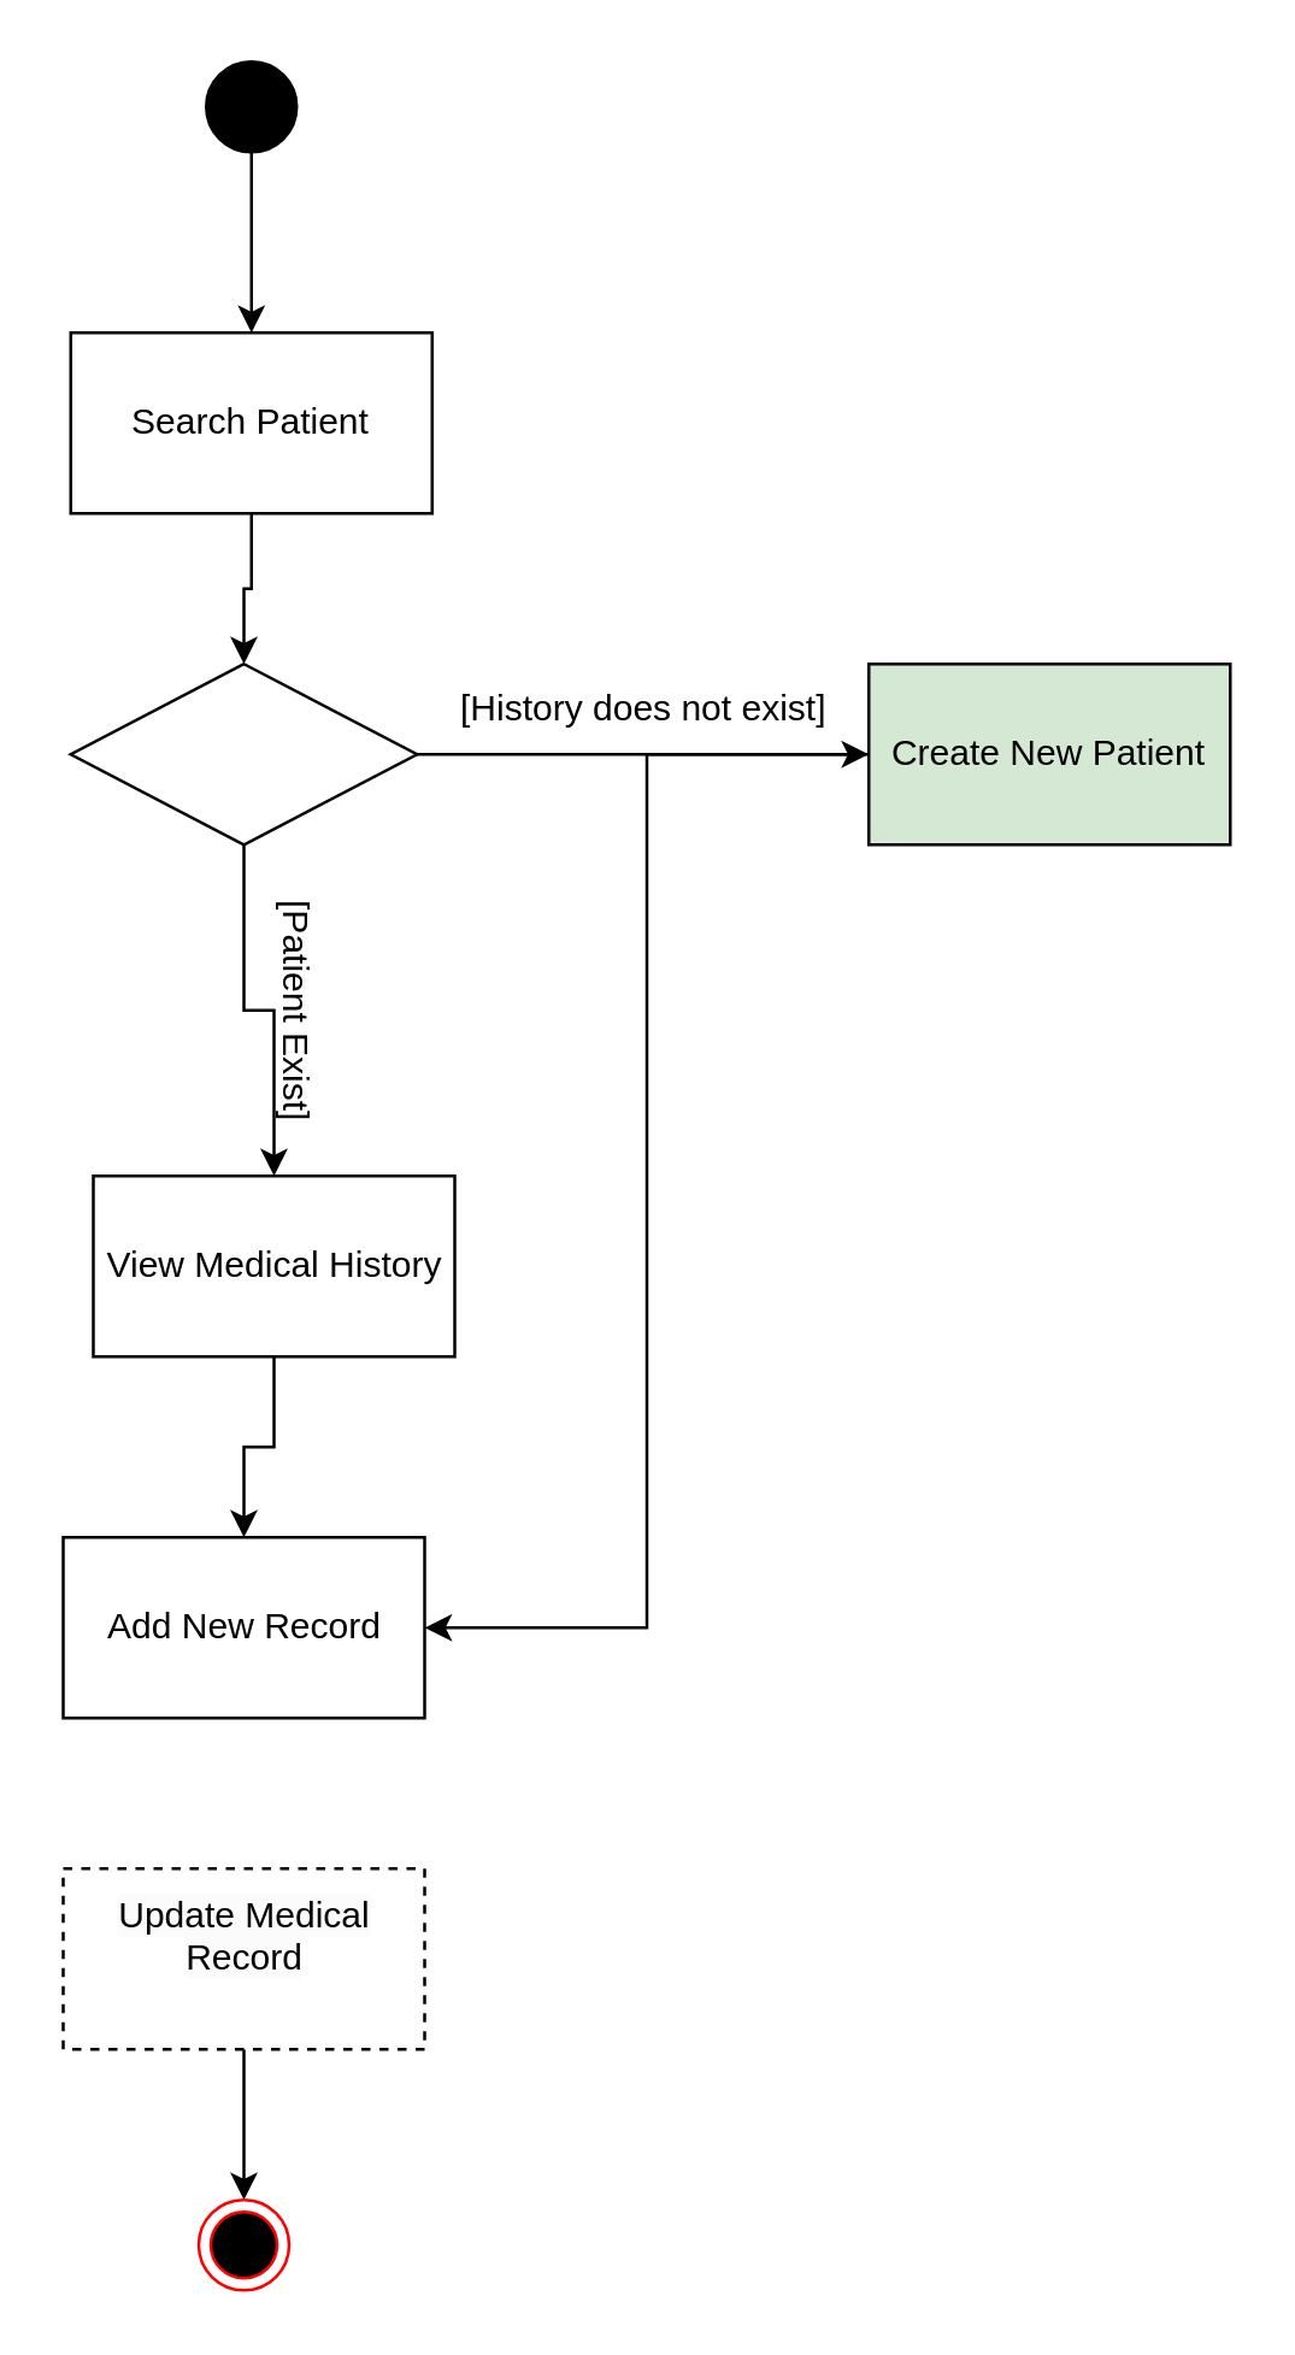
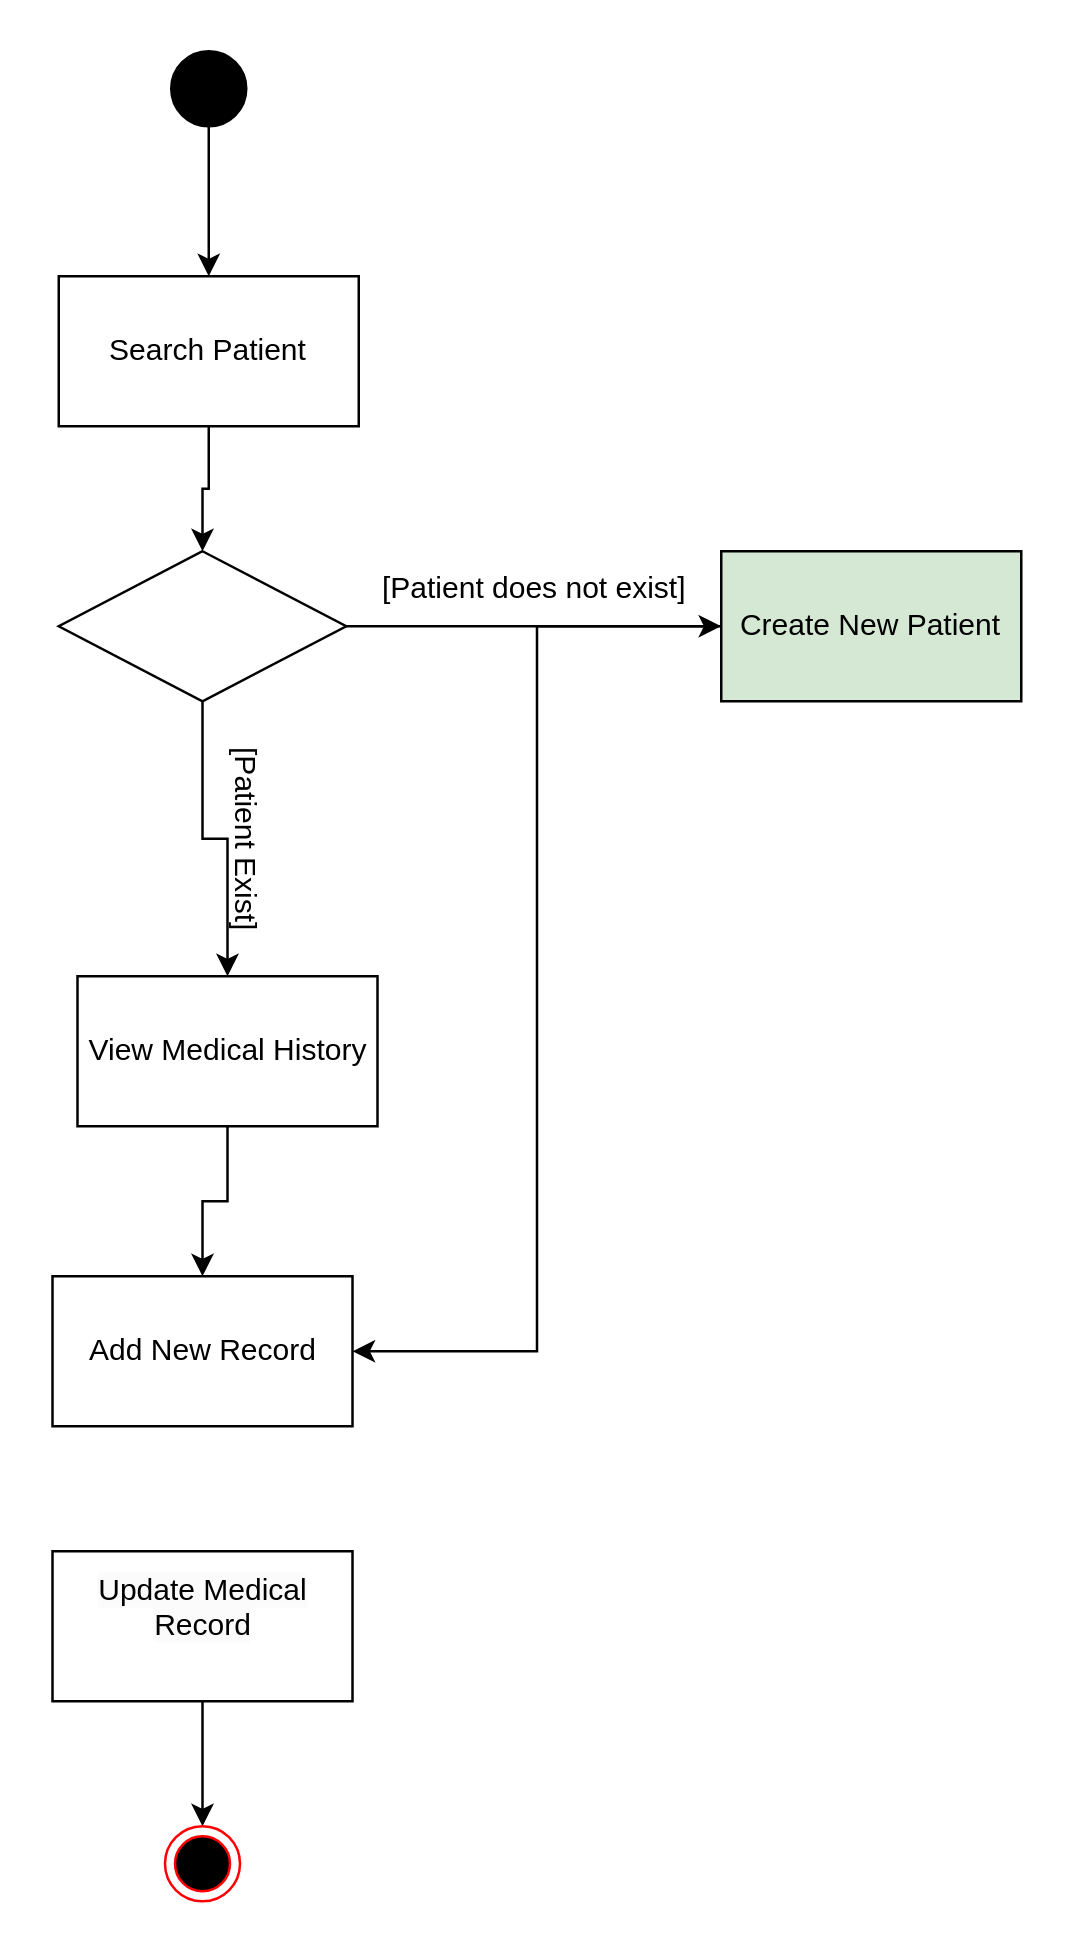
- <mxCell id="17" value="[History does not exist]" style="text;html=1;align=center;verticalAlign=middle;resizable=0;points=[];autosize=1;strokeColor=none;fillColor=none;" vertex="1" parent="1"><mxGeometry x="143" y="220" width="140" height="30" as="geometry" /></mxCell>
+ <mxCell id="17" value="[Patient does not exist]" style="text;html=1;align=center;verticalAlign=middle;resizable=0;points=[];autosize=1;strokeColor=none;fillColor=none;" vertex="1" parent="1"><mxGeometry x="143" y="220" width="140" height="30" as="geometry" /></mxCell>
- <mxCell id="15" value="&#10;&lt;span style=&quot;color: rgb(0, 0, 0); font-family: Helvetica; font-size: 12px; font-style: normal; font-variant-ligatures: normal; font-variant-caps: normal; font-weight: 400; letter-spacing: normal; orphans: 2; text-align: center; text-indent: 0px; text-transform: none; widows: 2; word-spacing: 0px; -webkit-text-stroke-width: 0px; white-space: normal; background-color: rgb(251, 251, 251); text-decoration-thickness: initial; text-decoration-style: initial; text-decoration-color: initial; display: inline !important; float: none;&quot;&gt;Update Medical Record&lt;/span&gt;&#10;&#10;" style="whiteSpace=wrap;html=1;dashed=1;" vertex="1" parent="1"><mxGeometry x="20.5" y="620" width="120" height="60" as="geometry" /></mxCell>
+ <mxCell id="15" value="&#10;&lt;span style=&quot;color: rgb(0, 0, 0); font-family: Helvetica; font-size: 12px; font-style: normal; font-variant-ligatures: normal; font-variant-caps: normal; font-weight: 400; letter-spacing: normal; orphans: 2; text-align: center; text-indent: 0px; text-transform: none; widows: 2; word-spacing: 0px; -webkit-text-stroke-width: 0px; white-space: normal; background-color: rgb(251, 251, 251); text-decoration-thickness: initial; text-decoration-style: initial; text-decoration-color: initial; display: inline !important; float: none;&quot;&gt;Update Medical Record&lt;/span&gt;&#10;&#10;" style="whiteSpace=wrap;html=1;" vertex="1" parent="1"><mxGeometry x="20.5" y="620" width="120" height="60" as="geometry" /></mxCell>
